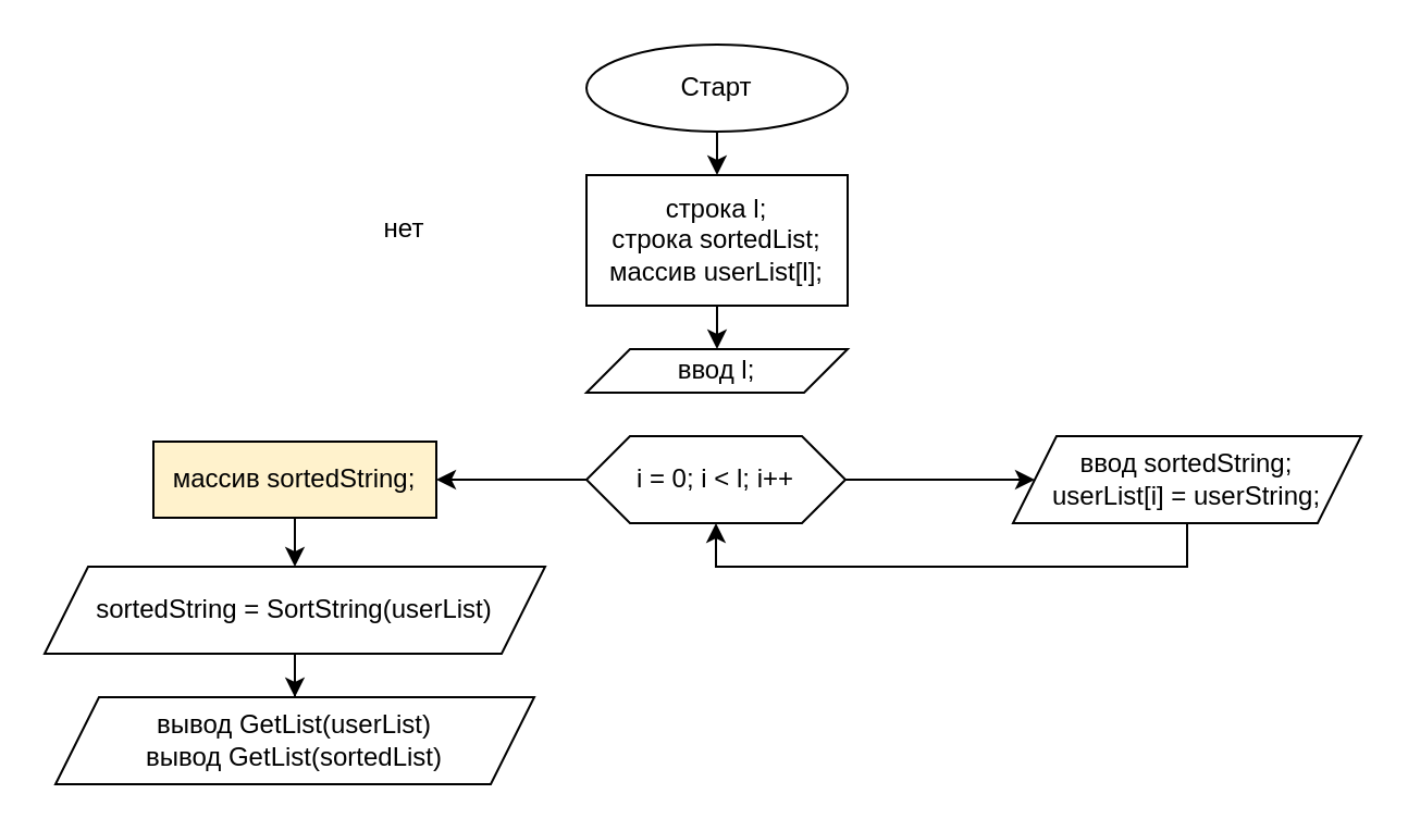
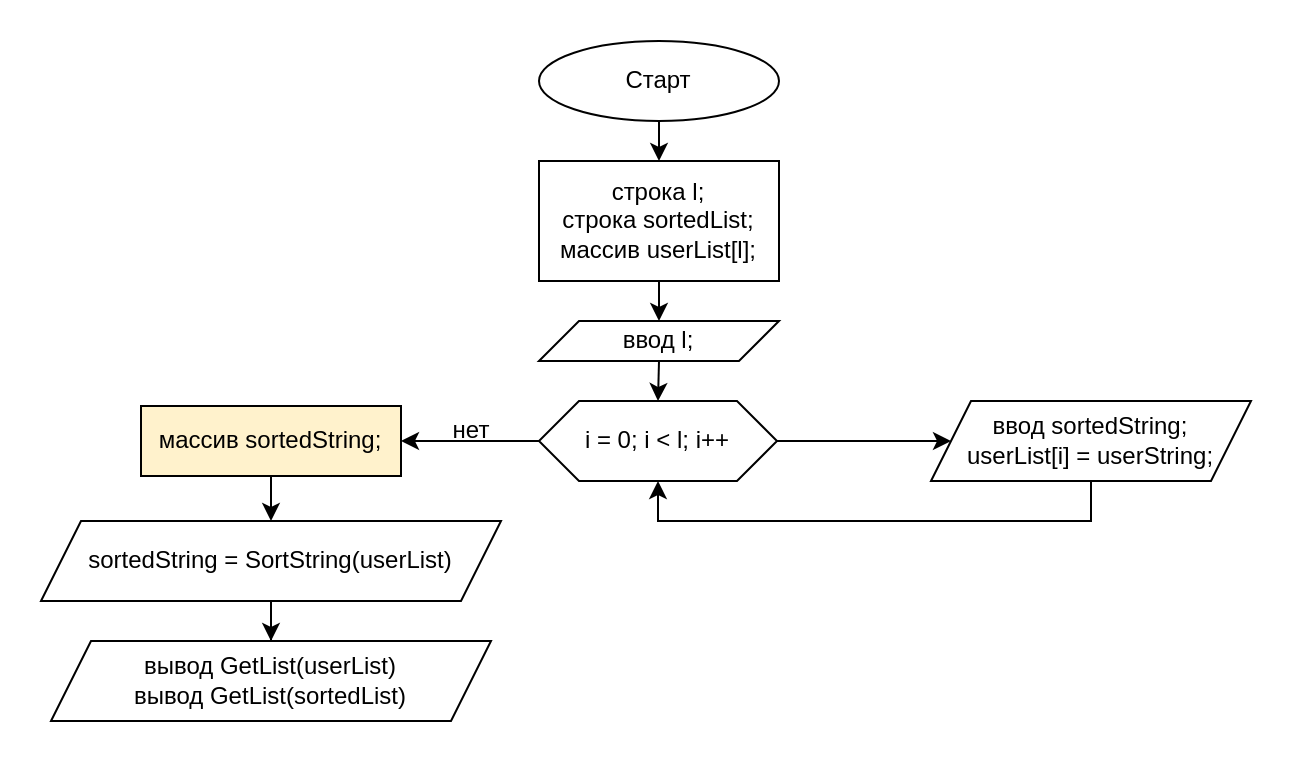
- <mxCell id="2" value="нет" style="text;html=1;align=center;verticalAlign=middle;resizable=0;points=[];autosize=1;strokeColor=none;fillColor=none;" vertex="1" parent="1"><mxGeometry x="165" y="90" width="40" height="30" as="geometry" /></mxCell>
+ <mxCell id="2" value="нет" style="text;html=1;align=center;verticalAlign=middle;resizable=0;points=[];autosize=1;strokeColor=none;fillColor=none;" vertex="1" parent="1"><mxGeometry x="215" y="200" width="40" height="30" as="geometry" /></mxCell>
+ <mxCell id="7" style="edgeStyle=orthogonalEdgeStyle;rounded=0;orthogonalLoop=1;jettySize=auto;html=1;exitX=0.5;exitY=1;exitDx=0;exitDy=0;entryX=0.5;entryY=0;entryDx=0;entryDy=0;" edge="1" parent="1" source="8" target="11"><mxGeometry relative="1" as="geometry" /></mxCell>
